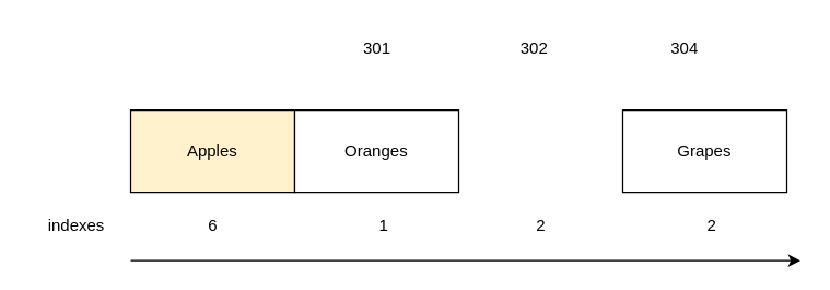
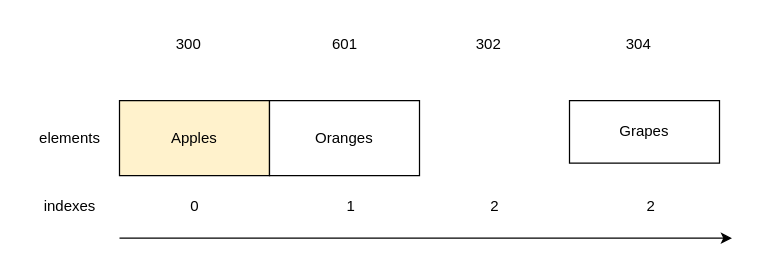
+ <mxCell id="12" value="300" style="text;html=1;align=center;verticalAlign=middle;resizable=0;points=[];autosize=1;strokeColor=none;fillColor=none;" vertex="1" parent="1"><mxGeometry x="130" y="20" width="40" height="30" as="geometry" /></mxCell>
- <mxCell id="13" value="301" style="text;html=1;align=center;verticalAlign=middle;resizable=0;points=[];autosize=1;strokeColor=none;fillColor=none;" vertex="1" parent="1"><mxGeometry x="255" y="20" width="40" height="30" as="geometry" /></mxCell>
+ <mxCell id="13" value="601" style="text;html=1;align=center;verticalAlign=middle;resizable=0;points=[];autosize=1;strokeColor=none;fillColor=none;" vertex="1" parent="1"><mxGeometry x="255" y="20" width="40" height="30" as="geometry" /></mxCell>
- <mxCell id="15" value="304" style="text;html=1;align=center;verticalAlign=middle;resizable=0;points=[];autosize=1;strokeColor=none;fillColor=none;" vertex="1" parent="1"><mxGeometry x="480" y="20" width="40" height="30" as="geometry" /></mxCell>
+ <mxCell id="15" value="304" style="text;html=1;align=center;verticalAlign=middle;resizable=0;points=[];autosize=1;strokeColor=none;fillColor=none;" vertex="1" parent="1"><mxGeometry x="490" y="20" width="40" height="30" as="geometry" /></mxCell>
+ <mxCell id="11" value="elements" style="text;html=1;align=center;verticalAlign=middle;resizable=0;points=[];autosize=1;strokeColor=none;fillColor=none;" vertex="1" parent="1"><mxGeometry x="20" y="95" width="70" height="30" as="geometry" /></mxCell>
- <mxCell id="4" value="Grapes" style="rounded=0;whiteSpace=wrap;html=1;" vertex="1" parent="1"><mxGeometry x="455" y="80" width="120" height="60" as="geometry" /></mxCell>
+ <mxCell id="4" value="Grapes" style="rounded=0;whiteSpace=wrap;html=1;" vertex="1" parent="1"><mxGeometry x="455" y="80" width="120" height="50" as="geometry" /></mxCell>
- <mxCell id="9" value="6" style="text;html=1;align=center;verticalAlign=middle;resizable=0;points=[];autosize=1;strokeColor=none;fillColor=none;" vertex="1" parent="1"><mxGeometry x="140" y="150" width="30" height="30" as="geometry" /></mxCell>
+ <mxCell id="9" value="0" style="text;html=1;align=center;verticalAlign=middle;resizable=0;points=[];autosize=1;strokeColor=none;fillColor=none;" vertex="1" parent="1"><mxGeometry x="140" y="150" width="30" height="30" as="geometry" /></mxCell>
